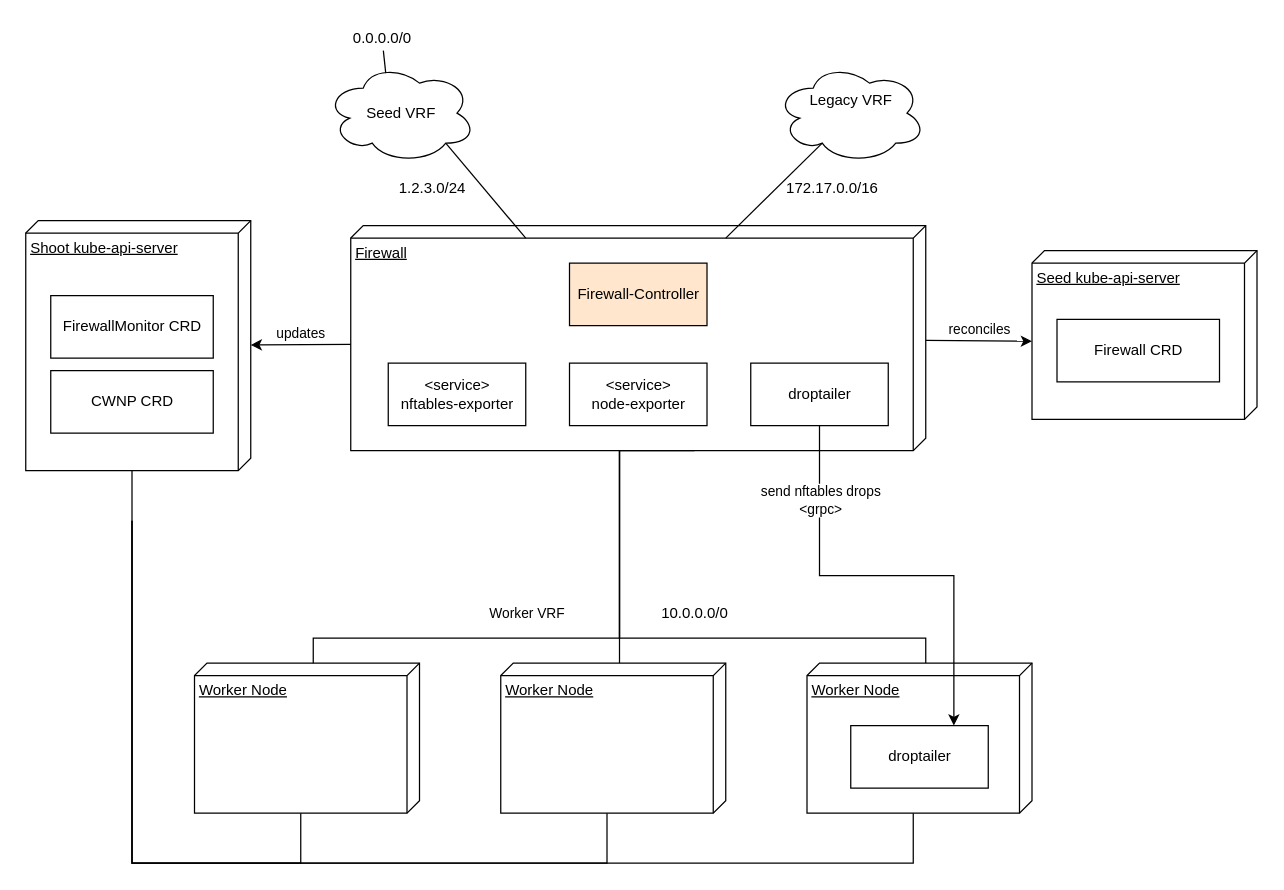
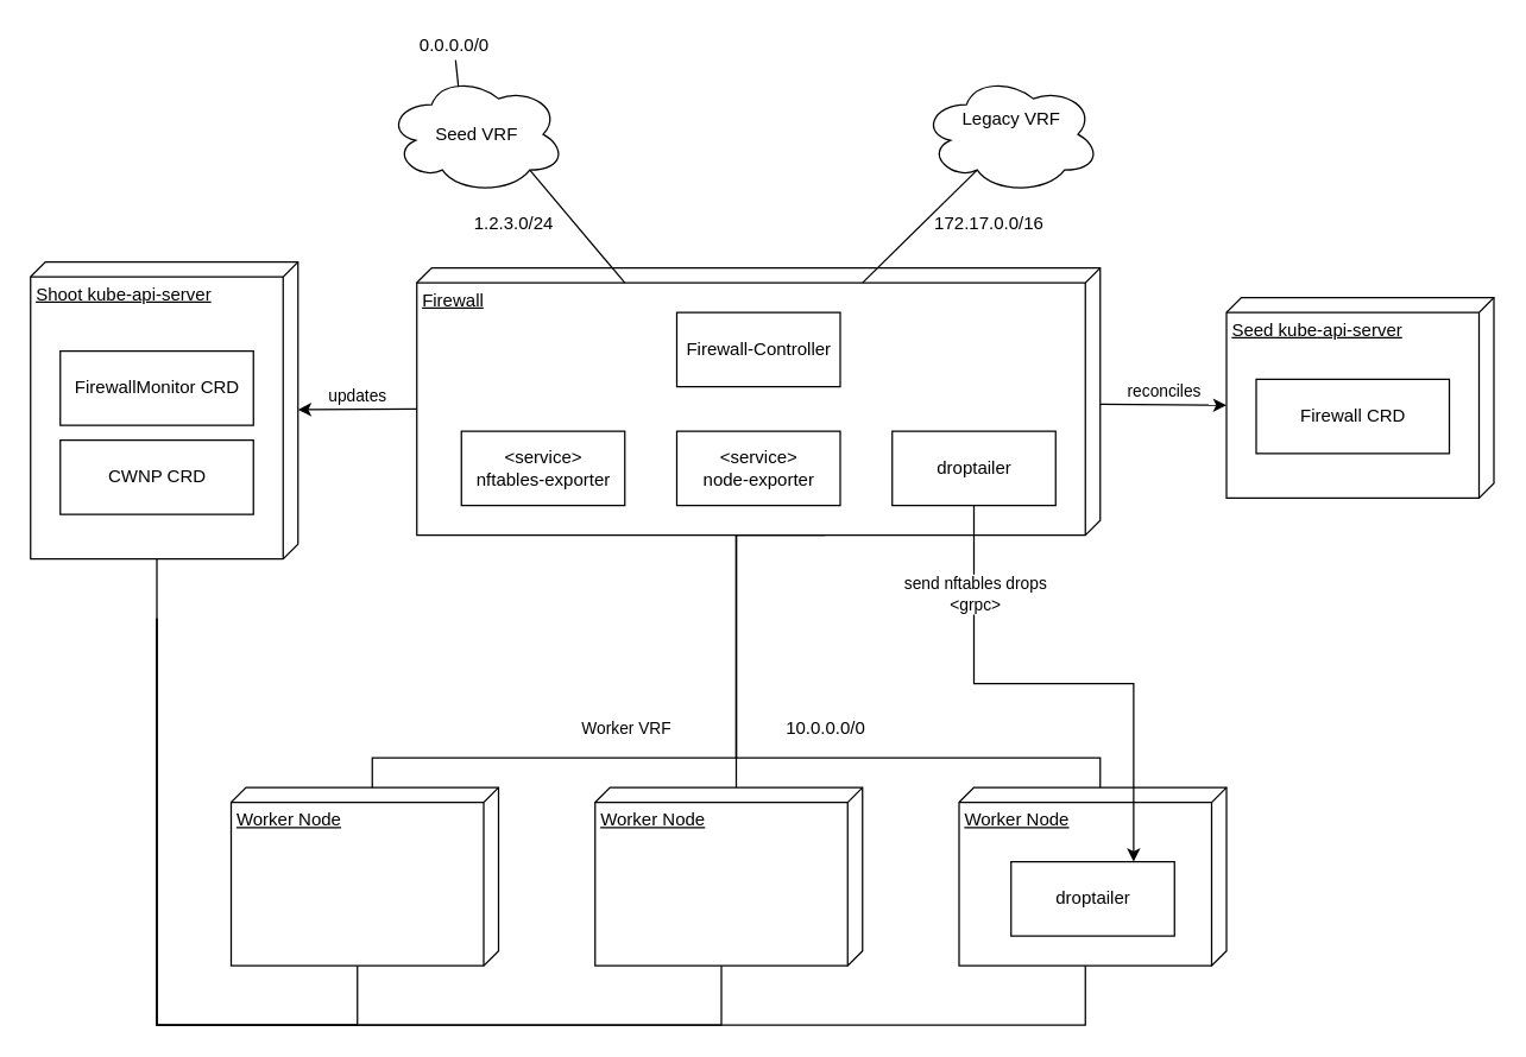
- <mxCell id="8" value="Firewall-Controller" style="html=1;fillColor=#ffe6cc;" parent="1" vertex="1"><mxGeometry x="455" y="210" width="110" height="50" as="geometry" /></mxCell>
+ <mxCell id="8" value="Firewall-Controller" style="html=1;" parent="1" vertex="1"><mxGeometry x="455" y="210" width="110" height="50" as="geometry" /></mxCell>
